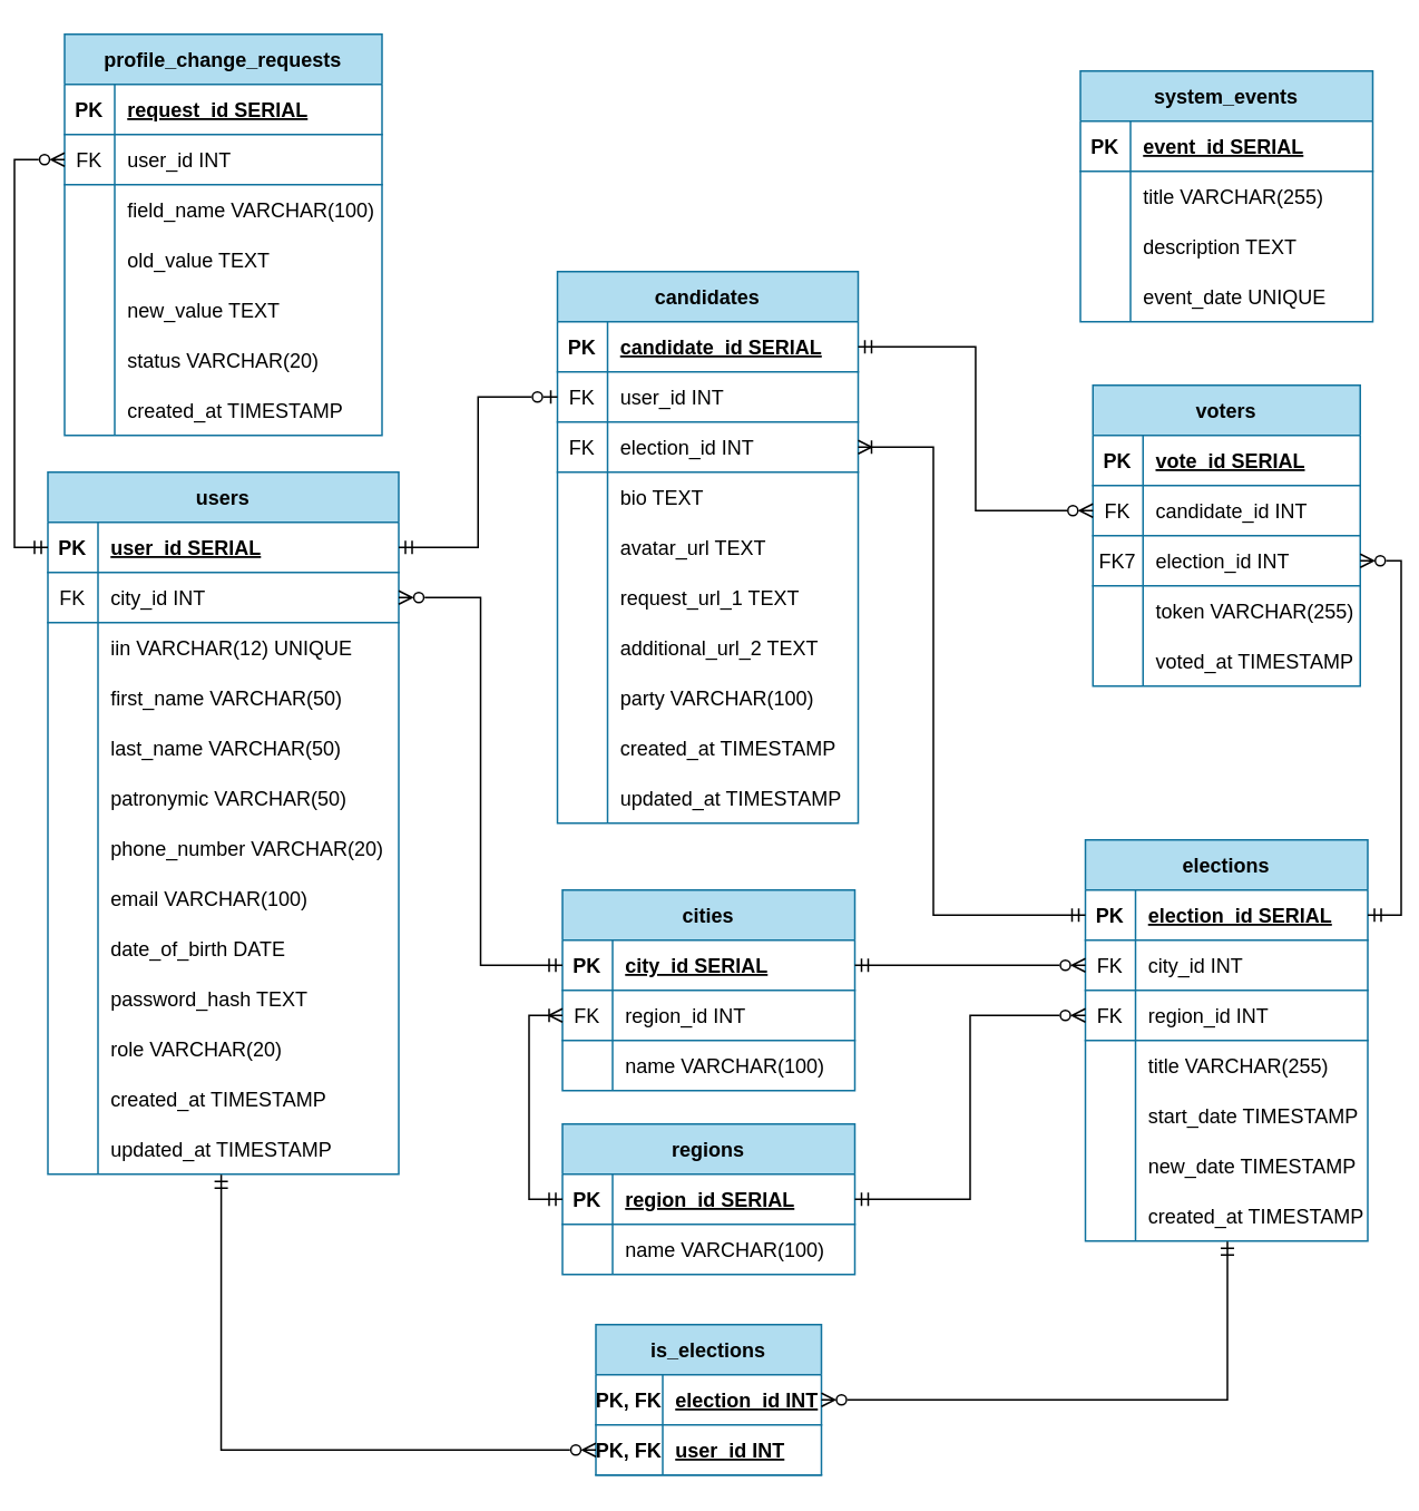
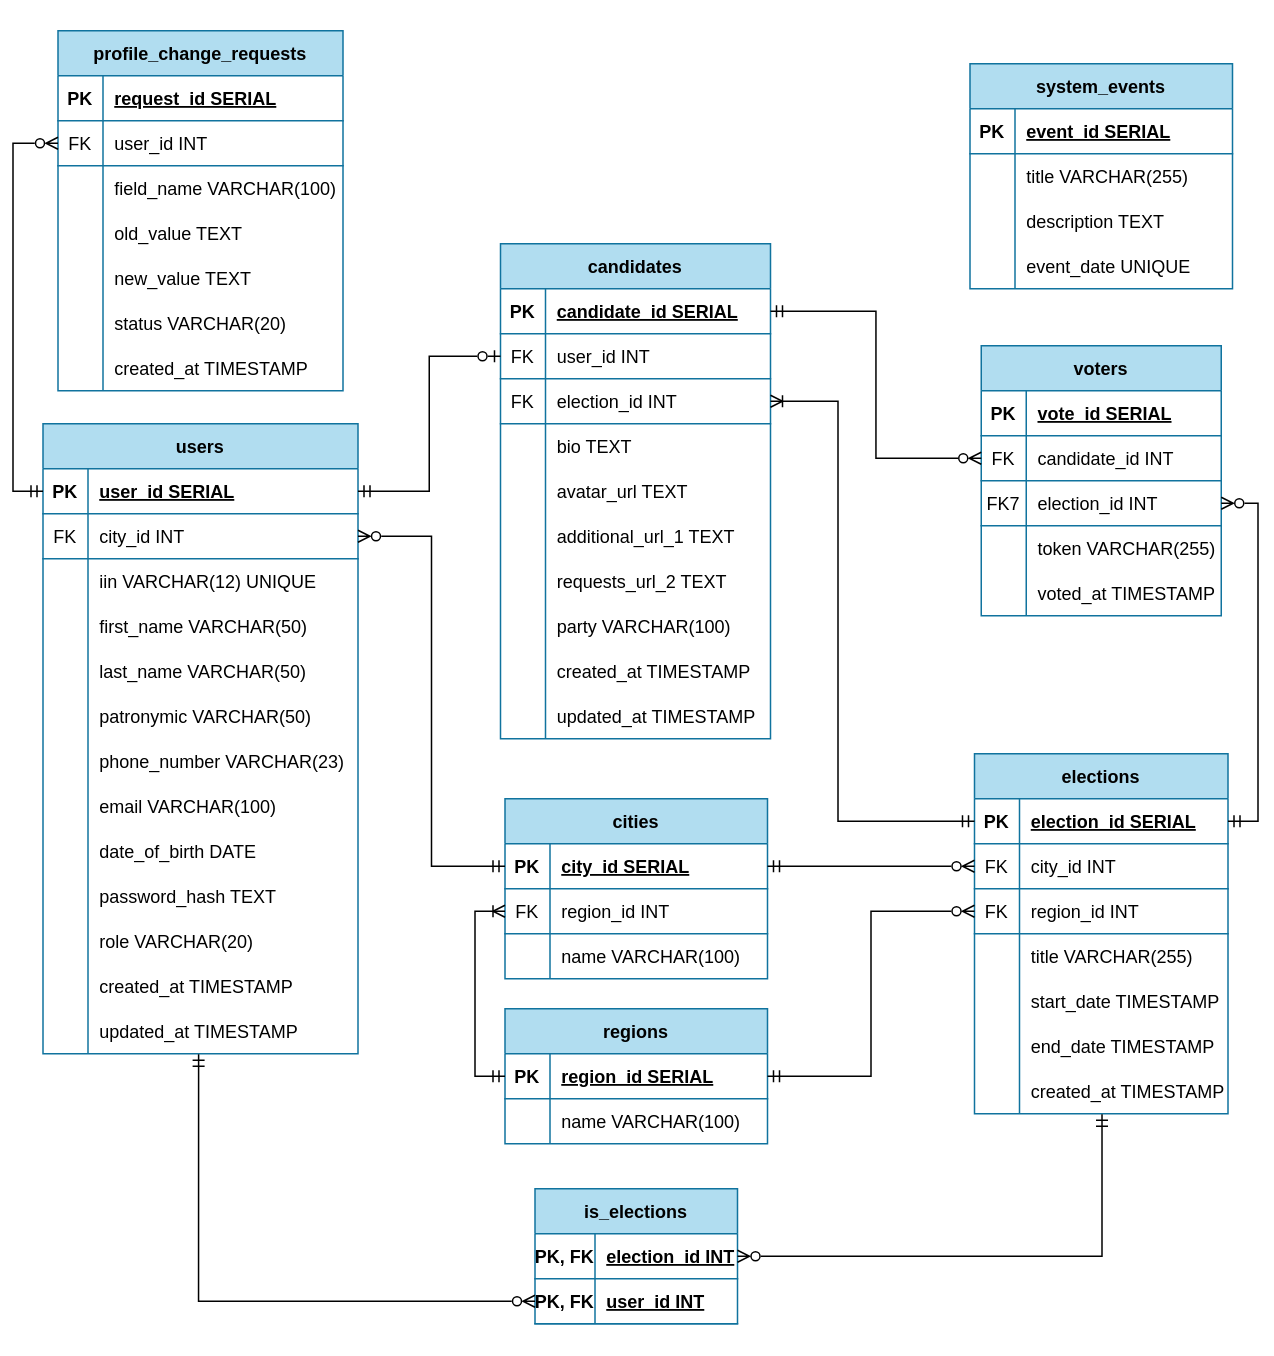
- <mxCell id="60" value="request_url_1 TEXT" style="shape=partialRectangle;overflow=hidden;connectable=0;fillColor=none;align=left;strokeColor=inherit;top=0;left=0;bottom=0;right=0;spacingLeft=6;" parent="58" vertex="1"><mxGeometry x="30" width="150" height="30" as="geometry"><mxRectangle width="150" height="30" as="alternateBounds" /></mxGeometry></mxCell>
+ <mxCell id="60" value="additional_url_1 TEXT" style="shape=partialRectangle;overflow=hidden;connectable=0;fillColor=none;align=left;strokeColor=inherit;top=0;left=0;bottom=0;right=0;spacingLeft=6;" parent="58" vertex="1"><mxGeometry x="30" width="150" height="30" as="geometry"><mxRectangle width="150" height="30" as="alternateBounds" /></mxGeometry></mxCell>
- <mxCell id="63" value="additional_url_2 TEXT" style="shape=partialRectangle;overflow=hidden;connectable=0;fillColor=none;align=left;strokeColor=inherit;top=0;left=0;bottom=0;right=0;spacingLeft=6;" parent="61" vertex="1"><mxGeometry x="30" width="150" height="30" as="geometry"><mxRectangle width="150" height="30" as="alternateBounds" /></mxGeometry></mxCell>
+ <mxCell id="63" value="requests_url_2 TEXT" style="shape=partialRectangle;overflow=hidden;connectable=0;fillColor=none;align=left;strokeColor=inherit;top=0;left=0;bottom=0;right=0;spacingLeft=6;" parent="61" vertex="1"><mxGeometry x="30" width="150" height="30" as="geometry"><mxRectangle width="150" height="30" as="alternateBounds" /></mxGeometry></mxCell>
- <mxCell id="23" value="phone_number VARCHAR(20)" style="shape=partialRectangle;overflow=hidden;connectable=0;fillColor=none;align=left;strokeColor=inherit;top=0;left=0;bottom=0;right=0;spacingLeft=6;" parent="21" vertex="1"><mxGeometry x="30" width="180" height="30" as="geometry"><mxRectangle width="180" height="30" as="alternateBounds" /></mxGeometry></mxCell>
+ <mxCell id="23" value="phone_number VARCHAR(23)" style="shape=partialRectangle;overflow=hidden;connectable=0;fillColor=none;align=left;strokeColor=inherit;top=0;left=0;bottom=0;right=0;spacingLeft=6;" parent="21" vertex="1"><mxGeometry x="30" width="180" height="30" as="geometry"><mxRectangle width="180" height="30" as="alternateBounds" /></mxGeometry></mxCell>
- <mxCell id="91" value="new_date TIMESTAMP" style="shape=partialRectangle;overflow=hidden;connectable=0;fillColor=none;align=left;strokeColor=inherit;top=0;left=0;bottom=0;right=0;spacingLeft=6;" parent="89" vertex="1"><mxGeometry x="30" width="139" height="30" as="geometry"><mxRectangle width="139" height="30" as="alternateBounds" /></mxGeometry></mxCell>
+ <mxCell id="91" value="end_date TIMESTAMP" style="shape=partialRectangle;overflow=hidden;connectable=0;fillColor=none;align=left;strokeColor=inherit;top=0;left=0;bottom=0;right=0;spacingLeft=6;" parent="89" vertex="1"><mxGeometry x="30" width="139" height="30" as="geometry"><mxRectangle width="139" height="30" as="alternateBounds" /></mxGeometry></mxCell>
